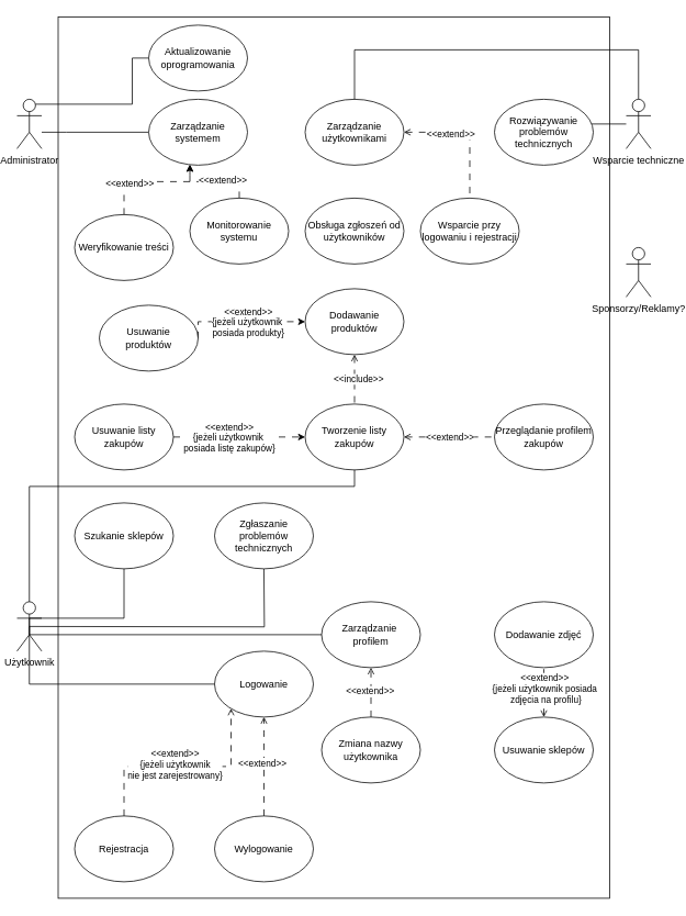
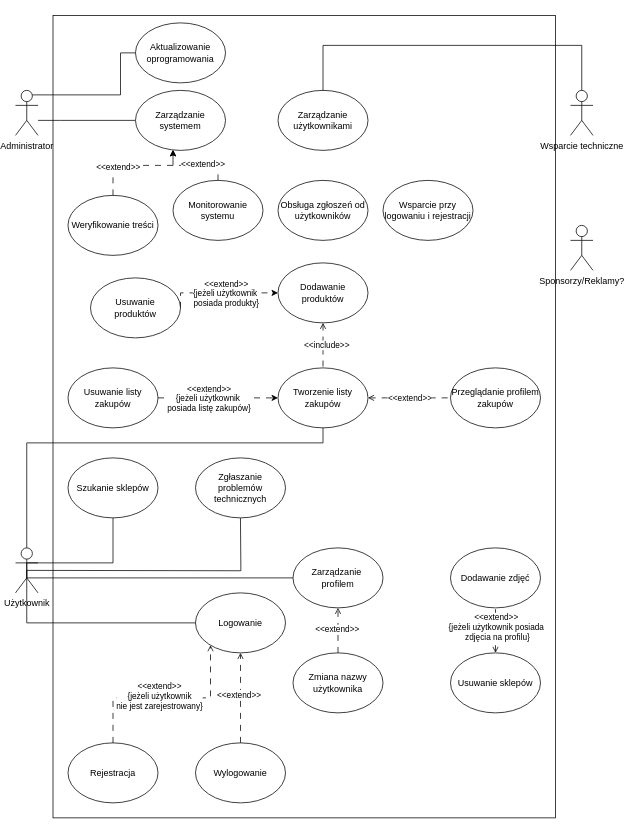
- <mxCell id="29" style="edgeStyle=orthogonalEdgeStyle;rounded=0;orthogonalLoop=1;jettySize=auto;html=1;endArrow=none;endFill=0;" parent="1" source="31" target="34" edge="1"><mxGeometry relative="1" as="geometry"><Array as="points"><mxPoint x="770" y="160" /><mxPoint x="770" y="160" /></Array></mxGeometry></mxCell>
- <mxCell id="22" value="" style="edgeStyle=orthogonalEdgeStyle;rounded=0;orthogonalLoop=1;jettySize=auto;html=1;startArrow=open;startFill=0;endArrow=none;endFill=0;dashed=1;dashPattern=8 8;" parent="1" source="24" target="35" edge="1"><mxGeometry relative="1" as="geometry" /></mxCell>
- <mxCell id="23" value="&lt;div style=&quot;font-size: 11px;&quot;&gt;&lt;font style=&quot;font-size: 11px;&quot;&gt;&amp;lt;&amp;lt;extend&amp;gt;&amp;gt;&lt;/font&gt;&lt;/div&gt;" style="edgeLabel;html=1;align=center;verticalAlign=middle;resizable=0;points=[];fontSize=12;" vertex="1" connectable="0" parent="22"><mxGeometry x="-0.304" y="-2" relative="1" as="geometry"><mxPoint as="offset" /></mxGeometry></mxCell>
- <mxCell id="34" value="Rozwiązywanie problemów technicznych" style="ellipse;whiteSpace=wrap;html=1;" parent="1" vertex="1"><mxGeometry x="600" y="120" width="120" height="80" as="geometry" /></mxCell>
